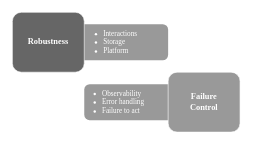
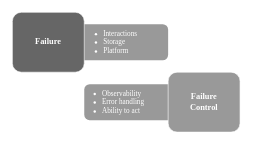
- <mxCell id="4" value="&lt;b&gt;&lt;font style=&quot;font-size: 14px;&quot;&gt;Robustness&lt;/font&gt;&lt;/b&gt;" style="rounded=1;whiteSpace=wrap;html=1;fontFamily=Poppins;fontSource=https%3A%2F%2Ffonts.googleapis.com%2Fcss%3Ffamily%3DPoppins;fillStyle=solid;fillColor=#666666;strokeColor=#FFFFFF;fontColor=#FFFFFF;" parent="1" vertex="1"><mxGeometry x="20" y="20" width="120" height="100" as="geometry" /></mxCell>
+ <mxCell id="4" value="&lt;b&gt;&lt;font style=&quot;font-size: 14px;&quot;&gt;Failure&lt;/font&gt;&lt;/b&gt;" style="rounded=1;whiteSpace=wrap;html=1;fontFamily=Poppins;fontSource=https%3A%2F%2Ffonts.googleapis.com%2Fcss%3Ffamily%3DPoppins;fillStyle=solid;fillColor=#666666;strokeColor=#FFFFFF;fontColor=#FFFFFF;" parent="1" vertex="1"><mxGeometry x="20" y="20" width="120" height="100" as="geometry" /></mxCell>
- <mxCell id="3" value="&lt;div style=&quot;&quot;&gt;&lt;ul&gt;&lt;li&gt;&lt;span style=&quot;background-color: initial;&quot;&gt;Observability&lt;/span&gt;&lt;/li&gt;&lt;li&gt;&lt;span style=&quot;background-color: initial;&quot;&gt;Error handling&lt;/span&gt;&lt;/li&gt;&lt;li&gt;&lt;span style=&quot;background-color: initial;&quot;&gt;Failure to act&lt;/span&gt;&lt;/li&gt;&lt;/ul&gt;&lt;/div&gt;" style="rounded=1;whiteSpace=wrap;html=1;fontFamily=Poppins;fontSource=https%3A%2F%2Ffonts.googleapis.com%2Fcss%3Ffamily%3DPoppins;align=left;spacingLeft=-12;fontColor=#FFFFFF;strokeColor=none;fillStyle=solid;fillColor=#999999;" parent="1" vertex="1"><mxGeometry x="140" y="140" width="160" height="60" as="geometry" /></mxCell>
+ <mxCell id="3" value="&lt;div style=&quot;&quot;&gt;&lt;ul&gt;&lt;li&gt;&lt;span style=&quot;background-color: initial;&quot;&gt;Observability&lt;/span&gt;&lt;/li&gt;&lt;li&gt;&lt;span style=&quot;background-color: initial;&quot;&gt;Error handling&lt;/span&gt;&lt;/li&gt;&lt;li&gt;&lt;span style=&quot;background-color: initial;&quot;&gt;Ability to act&lt;/span&gt;&lt;/li&gt;&lt;/ul&gt;&lt;/div&gt;" style="rounded=1;whiteSpace=wrap;html=1;fontFamily=Poppins;fontSource=https%3A%2F%2Ffonts.googleapis.com%2Fcss%3Ffamily%3DPoppins;align=left;spacingLeft=-12;fontColor=#FFFFFF;strokeColor=none;fillStyle=solid;fillColor=#999999;" parent="1" vertex="1"><mxGeometry x="140" y="140" width="160" height="60" as="geometry" /></mxCell>
